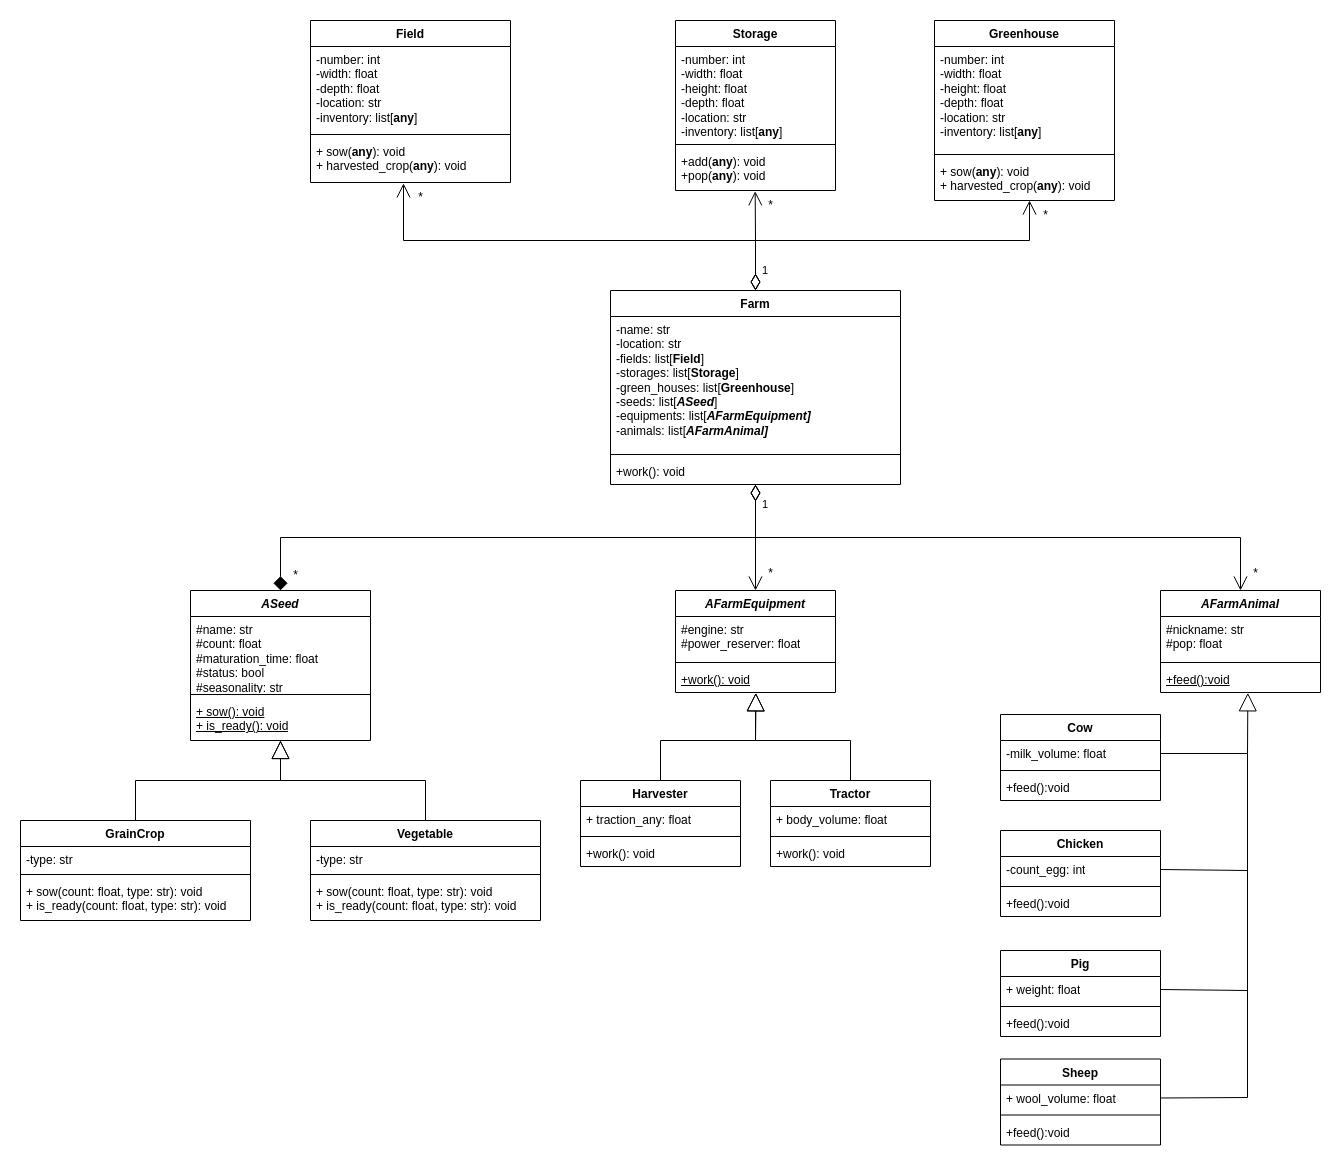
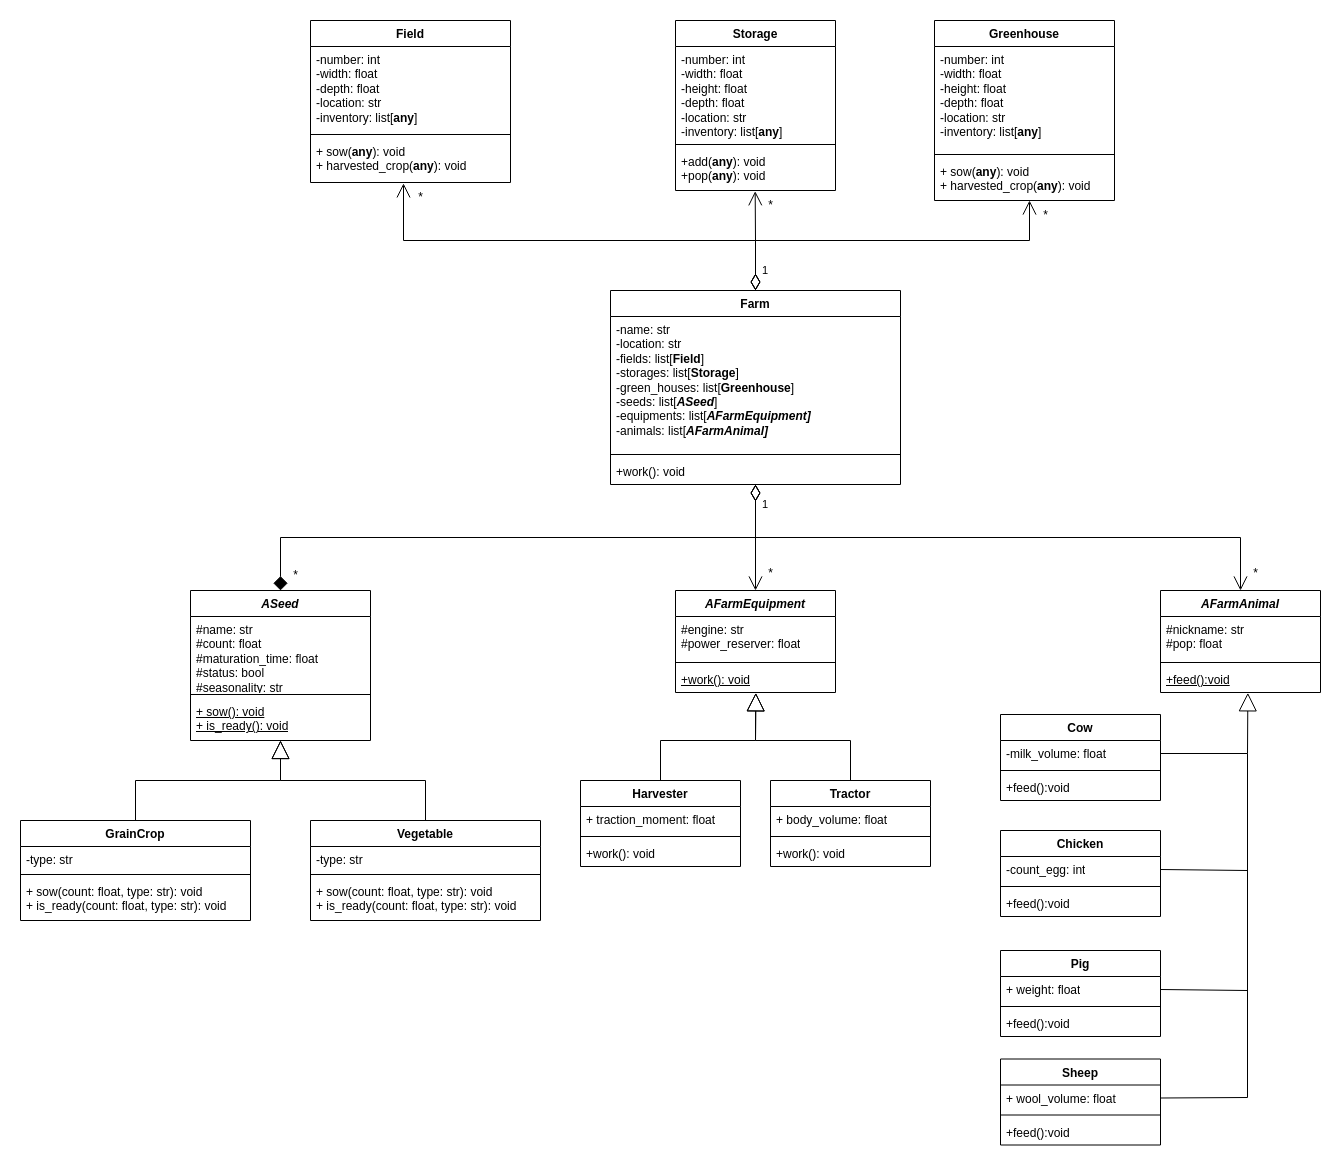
- <mxCell id="27" value="+ traction_any: float" style="text;strokeColor=none;fillColor=none;align=left;verticalAlign=top;spacingLeft=4;spacingRight=4;overflow=hidden;rotatable=0;points=[[0,0.5],[1,0.5]];portConstraint=eastwest;whiteSpace=wrap;html=1;" parent="26" vertex="1"><mxGeometry y="26" width="160" height="26" as="geometry" /></mxCell>
+ <mxCell id="27" value="+ traction_moment: float" style="text;strokeColor=none;fillColor=none;align=left;verticalAlign=top;spacingLeft=4;spacingRight=4;overflow=hidden;rotatable=0;points=[[0,0.5],[1,0.5]];portConstraint=eastwest;whiteSpace=wrap;html=1;" parent="26" vertex="1"><mxGeometry y="26" width="160" height="26" as="geometry" /></mxCell>
